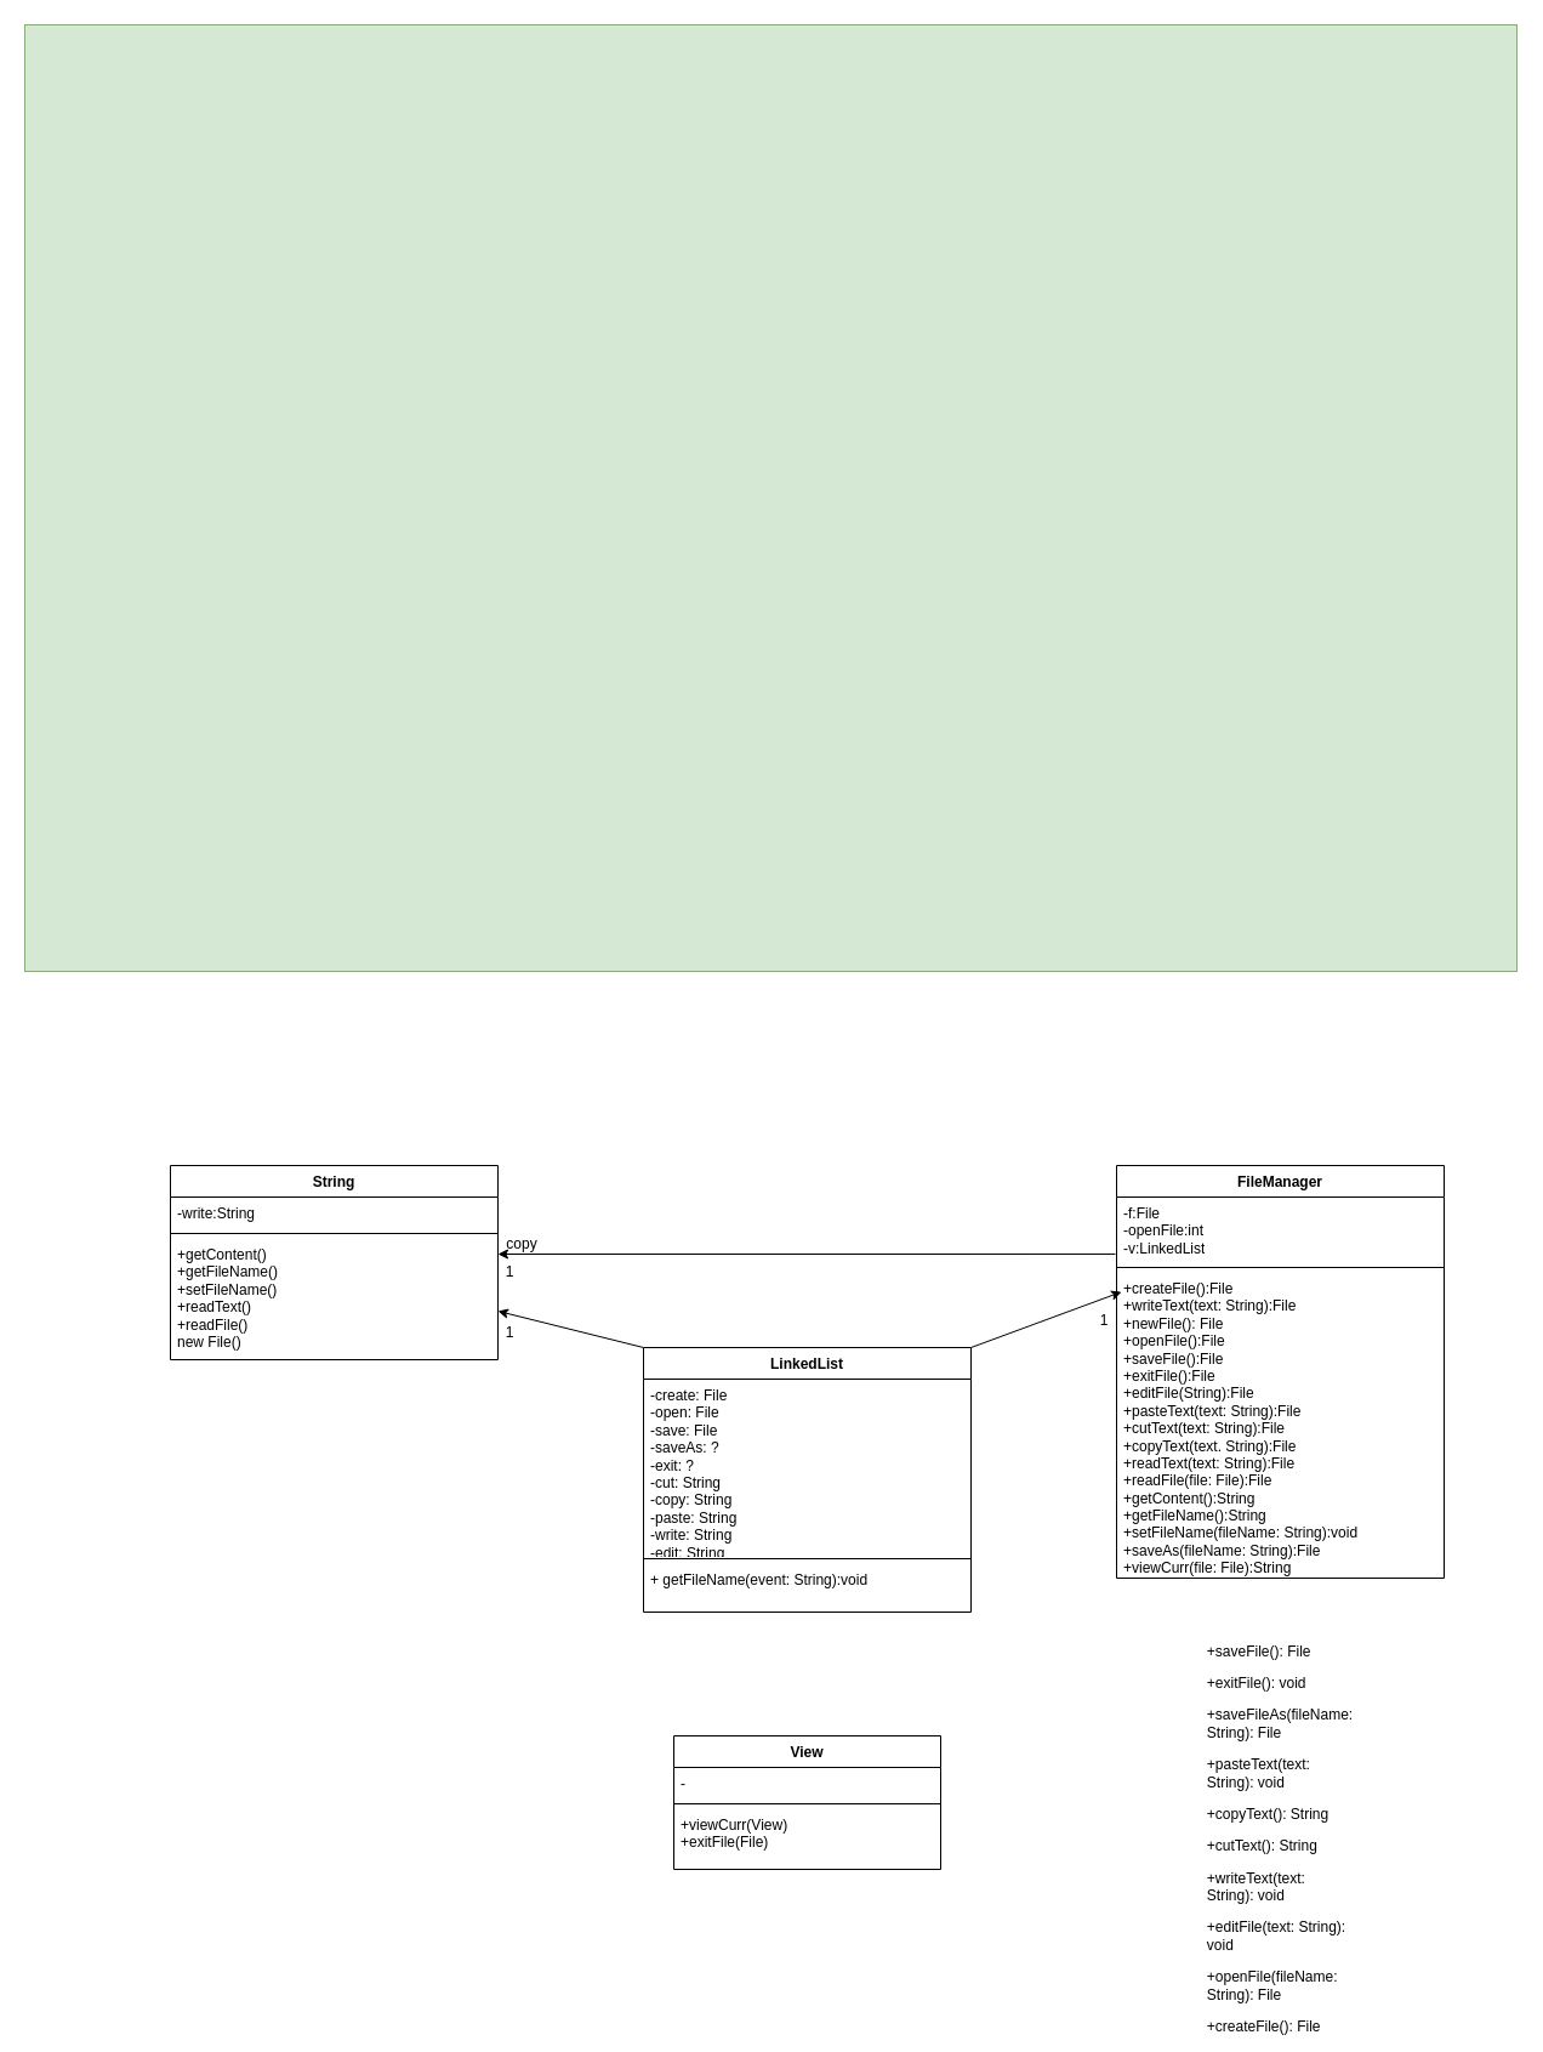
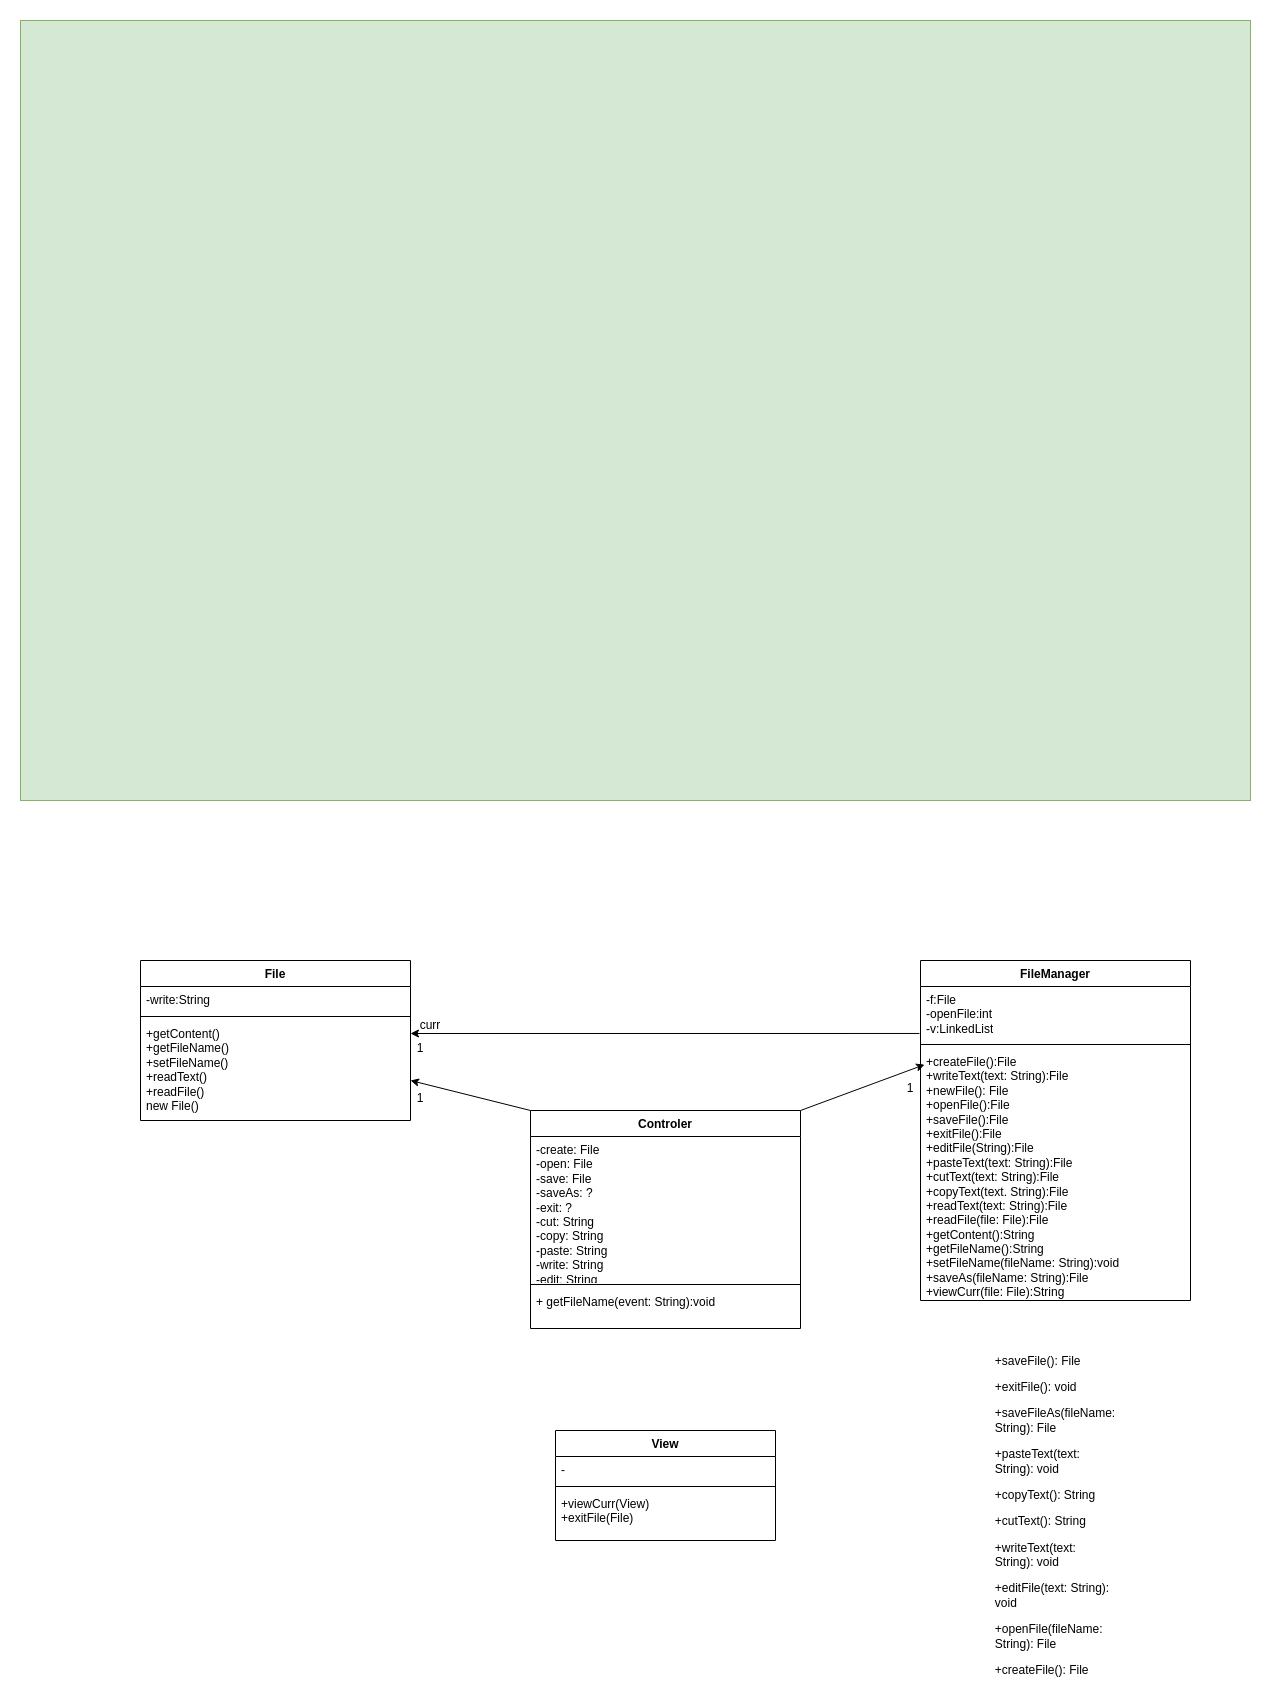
- <mxCell id="11" value="String" style="swimlane;fontStyle=1;align=center;verticalAlign=top;childLayout=stackLayout;horizontal=1;startSize=26;horizontalStack=0;resizeParent=1;resizeParentMax=0;resizeLast=0;collapsible=1;marginBottom=0;whiteSpace=wrap;html=1;" vertex="1" parent="1"><mxGeometry x="140" y="960" width="270" height="160" as="geometry" /></mxCell>
+ <mxCell id="11" value="File" style="swimlane;fontStyle=1;align=center;verticalAlign=top;childLayout=stackLayout;horizontal=1;startSize=26;horizontalStack=0;resizeParent=1;resizeParentMax=0;resizeLast=0;collapsible=1;marginBottom=0;whiteSpace=wrap;html=1;" vertex="1" parent="1"><mxGeometry x="140" y="960" width="270" height="160" as="geometry" /></mxCell>
- <mxCell id="21" value="copy" style="text;html=1;align=center;verticalAlign=middle;whiteSpace=wrap;rounded=0;" vertex="1" parent="1"><mxGeometry x="400" y="1010" width="60" height="30" as="geometry" /></mxCell>
+ <mxCell id="21" value="curr" style="text;html=1;align=center;verticalAlign=middle;whiteSpace=wrap;rounded=0;" vertex="1" parent="1"><mxGeometry x="400" y="1010" width="60" height="30" as="geometry" /></mxCell>
- <mxCell id="3" value="LinkedList" style="swimlane;fontStyle=1;align=center;verticalAlign=top;childLayout=stackLayout;horizontal=1;startSize=26;horizontalStack=0;resizeParent=1;resizeParentMax=0;resizeLast=0;collapsible=1;marginBottom=0;whiteSpace=wrap;html=1;" vertex="1" parent="1"><mxGeometry x="530" y="1110" width="270" height="218" as="geometry" /></mxCell>
+ <mxCell id="3" value="Controler" style="swimlane;fontStyle=1;align=center;verticalAlign=top;childLayout=stackLayout;horizontal=1;startSize=26;horizontalStack=0;resizeParent=1;resizeParentMax=0;resizeLast=0;collapsible=1;marginBottom=0;whiteSpace=wrap;html=1;" vertex="1" parent="1"><mxGeometry x="530" y="1110" width="270" height="218" as="geometry" /></mxCell>
